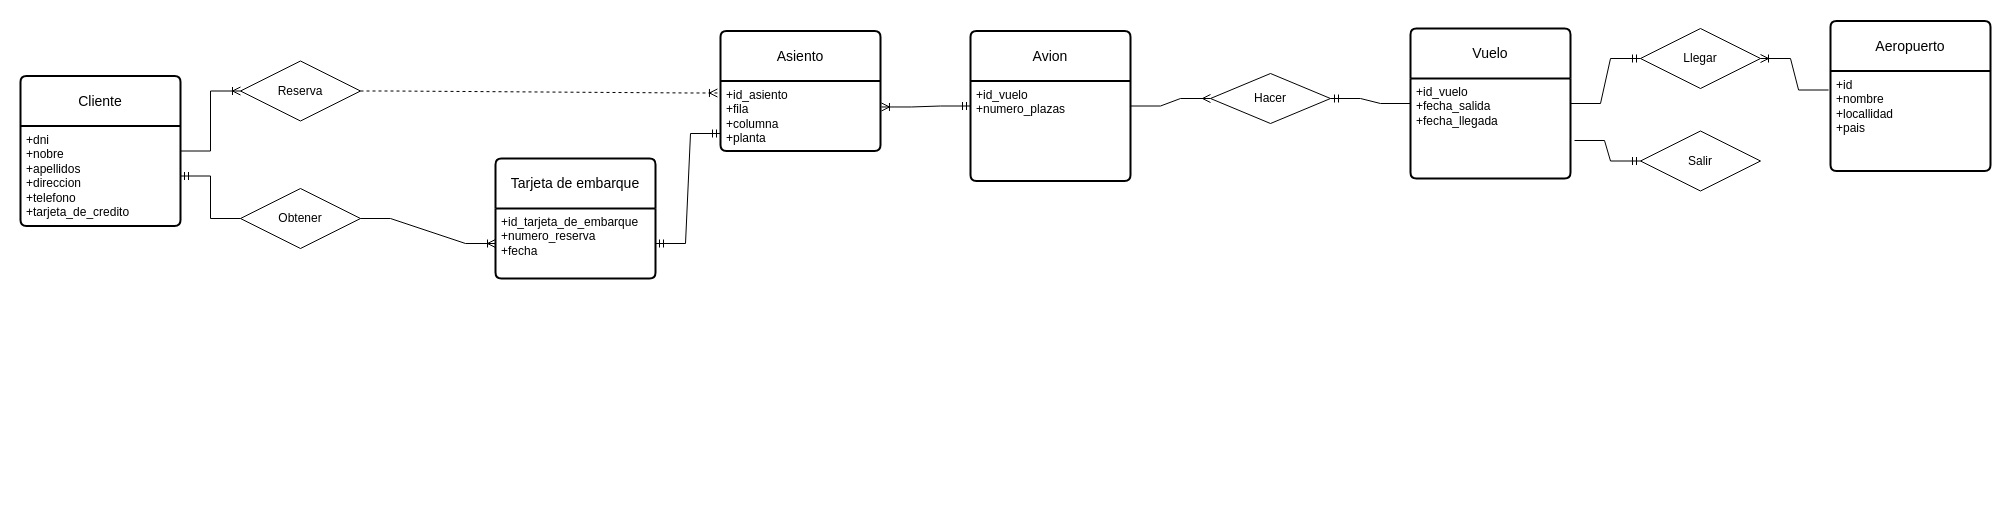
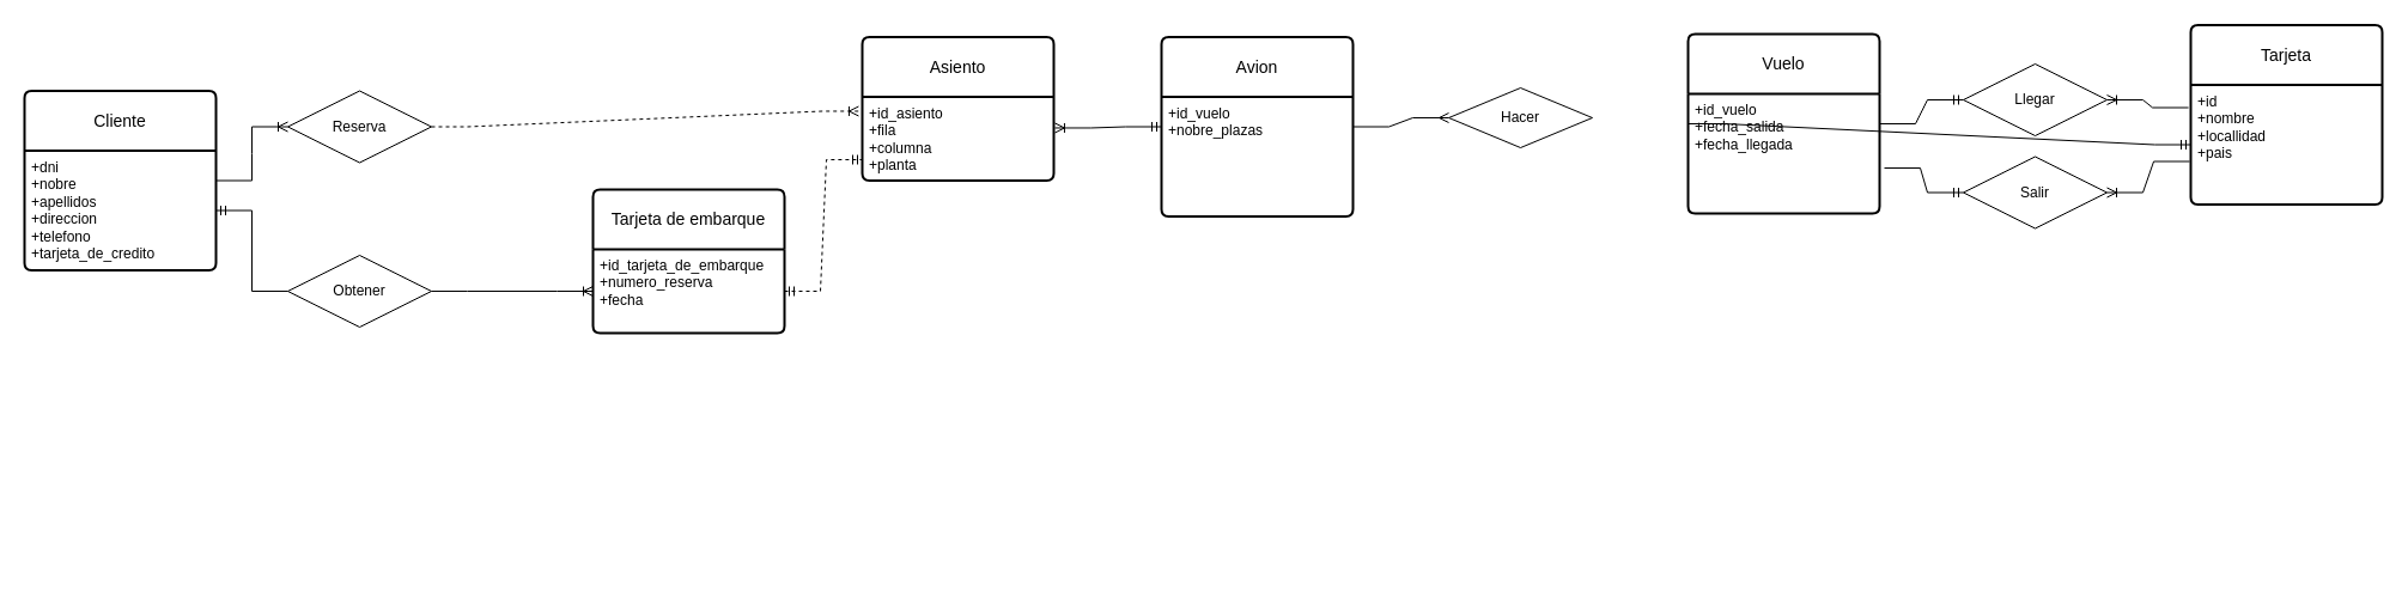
- <mxCell id="18" value="Aeropuerto" style="swimlane;childLayout=stackLayout;horizontal=1;startSize=50;horizontalStack=0;rounded=1;fontSize=14;fontStyle=0;strokeWidth=2;resizeParent=0;resizeLast=1;shadow=0;dashed=0;align=center;arcSize=4;whiteSpace=wrap;html=1;" parent="1" vertex="1"><mxGeometry x="1830" y="20.5" width="160" height="150" as="geometry" /></mxCell>
+ <mxCell id="18" value="Tarjeta" style="swimlane;childLayout=stackLayout;horizontal=1;startSize=50;horizontalStack=0;rounded=1;fontSize=14;fontStyle=0;strokeWidth=2;resizeParent=0;resizeLast=1;shadow=0;dashed=0;align=center;arcSize=4;whiteSpace=wrap;html=1;" parent="1" vertex="1"><mxGeometry x="1830" y="20.5" width="160" height="150" as="geometry" /></mxCell>
- <mxCell id="21" value="Llegar" style="shape=rhombus;perimeter=rhombusPerimeter;whiteSpace=wrap;html=1;align=center;" parent="1" vertex="1"><mxGeometry x="1640" y="28" width="120" height="60" as="geometry" /></mxCell>
+ <mxCell id="21" value="Llegar" style="shape=rhombus;perimeter=rhombusPerimeter;whiteSpace=wrap;html=1;align=center;" parent="1" vertex="1"><mxGeometry x="1640" y="53" width="120" height="60" as="geometry" /></mxCell>
- <mxCell id="8" value="Reserva" style="shape=rhombus;perimeter=rhombusPerimeter;whiteSpace=wrap;html=1;align=center;" parent="1" vertex="1"><mxGeometry x="240" y="60.5" width="120" height="60" as="geometry" /></mxCell>
+ <mxCell id="8" value="Reserva" style="shape=rhombus;perimeter=rhombusPerimeter;whiteSpace=wrap;html=1;align=center;" parent="1" vertex="1"><mxGeometry x="240" y="75.5" width="120" height="60" as="geometry" /></mxCell>
- <mxCell id="29" value="" style="edgeStyle=entityRelationEdgeStyle;fontSize=12;html=1;endArrow=ERmandOne;rounded=0;entryX=1;entryY=0.5;entryDx=0;entryDy=0;exitX=0;exitY=0.25;exitDx=0;exitDy=0;" edge="1" parent="1" source="5" target="28"><mxGeometry width="100" height="100" relative="1" as="geometry"><mxPoint x="1130" y="423" as="sourcePoint" /><mxPoint x="1230" y="323" as="targetPoint" /></mxGeometry></mxCell>
+ <mxCell id="29" value="" style="edgeStyle=entityRelationEdgeStyle;fontSize=12;html=1;endArrow=ERmandOne;rounded=0;exitX=0;exitY=0.25;exitDx=0;exitDy=0;" edge="1" parent="1" source="5" target="19"><mxGeometry width="100" height="100" relative="1" as="geometry"><mxPoint x="1130" y="423" as="sourcePoint" /><mxPoint x="1230" y="323" as="targetPoint" /></mxGeometry></mxCell>
- <mxCell id="27" value="+id_vuelo&lt;br&gt;+numero_plazas" style="align=left;strokeColor=none;fillColor=none;spacingLeft=4;fontSize=12;verticalAlign=top;resizable=0;rotatable=0;part=1;html=1;" parent="26" vertex="1"><mxGeometry y="50" width="160" height="100" as="geometry" /></mxCell>
+ <mxCell id="27" value="+id_vuelo&lt;br&gt;+nobre_plazas" style="align=left;strokeColor=none;fillColor=none;spacingLeft=4;fontSize=12;verticalAlign=top;resizable=0;rotatable=0;part=1;html=1;" parent="26" vertex="1"><mxGeometry y="50" width="160" height="100" as="geometry" /></mxCell>
+ <mxCell id="25" value="" style="edgeStyle=entityRelationEdgeStyle;fontSize=12;html=1;endArrow=ERoneToMany;rounded=0;exitX=-0.006;exitY=0.64;exitDx=0;exitDy=0;entryX=1;entryY=0.5;entryDx=0;entryDy=0;exitPerimeter=0;" parent="1" source="19" target="22" edge="1"><mxGeometry width="100" height="100" relative="1" as="geometry"><mxPoint x="1760" y="658" as="sourcePoint" /><mxPoint x="1700" y="608" as="targetPoint" /></mxGeometry></mxCell>
- <mxCell id="16" value="" style="edgeStyle=entityRelationEdgeStyle;fontSize=12;html=1;endArrow=ERmandOne;startArrow=ERmandOne;rounded=0;exitX=1;exitY=0.5;exitDx=0;exitDy=0;entryX=0;entryY=0.75;entryDx=0;entryDy=0;" parent="1" source="7" target="14" edge="1"><mxGeometry width="100" height="100" relative="1" as="geometry"><mxPoint x="1130" y="383" as="sourcePoint" /><mxPoint x="1210" y="283" as="targetPoint" /><Array as="points"><mxPoint x="1220" y="143" /><mxPoint x="1170" y="163" /><mxPoint x="1120" y="153" /><mxPoint x="1120" y="163" /></Array></mxGeometry></mxCell>
+ <mxCell id="16" value="" style="edgeStyle=entityRelationEdgeStyle;fontSize=12;html=1;endArrow=ERmandOne;startArrow=ERmandOne;rounded=0;exitX=1;exitY=0.5;exitDx=0;exitDy=0;entryX=0;entryY=0.75;entryDx=0;entryDy=0;dashed=1;" parent="1" source="7" target="14" edge="1"><mxGeometry width="100" height="100" relative="1" as="geometry"><mxPoint x="1130" y="383" as="sourcePoint" /><mxPoint x="1210" y="283" as="targetPoint" /><Array as="points"><mxPoint x="1220" y="143" /><mxPoint x="1170" y="163" /><mxPoint x="1120" y="153" /><mxPoint x="1120" y="163" /></Array></mxGeometry></mxCell>
- <mxCell id="9" value="Obtener" style="shape=rhombus;perimeter=rhombusPerimeter;whiteSpace=wrap;html=1;align=center;" parent="1" vertex="1"><mxGeometry x="240" y="188" width="120" height="60" as="geometry" /></mxCell>
+ <mxCell id="9" value="Obtener" style="shape=rhombus;perimeter=rhombusPerimeter;whiteSpace=wrap;html=1;align=center;" parent="1" vertex="1"><mxGeometry x="240" y="213" width="120" height="60" as="geometry" /></mxCell>
